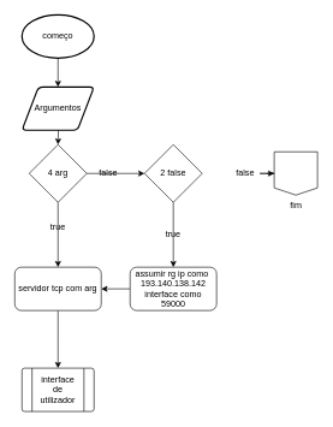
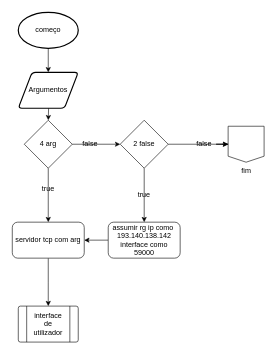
+ <mxCell id="7" value="" style="edgeStyle=orthogonalEdgeStyle;rounded=0;orthogonalLoop=1;jettySize=auto;html=1;" edge="1" parent="1" source="8" target="21"><mxGeometry relative="1" as="geometry" /></mxCell>
